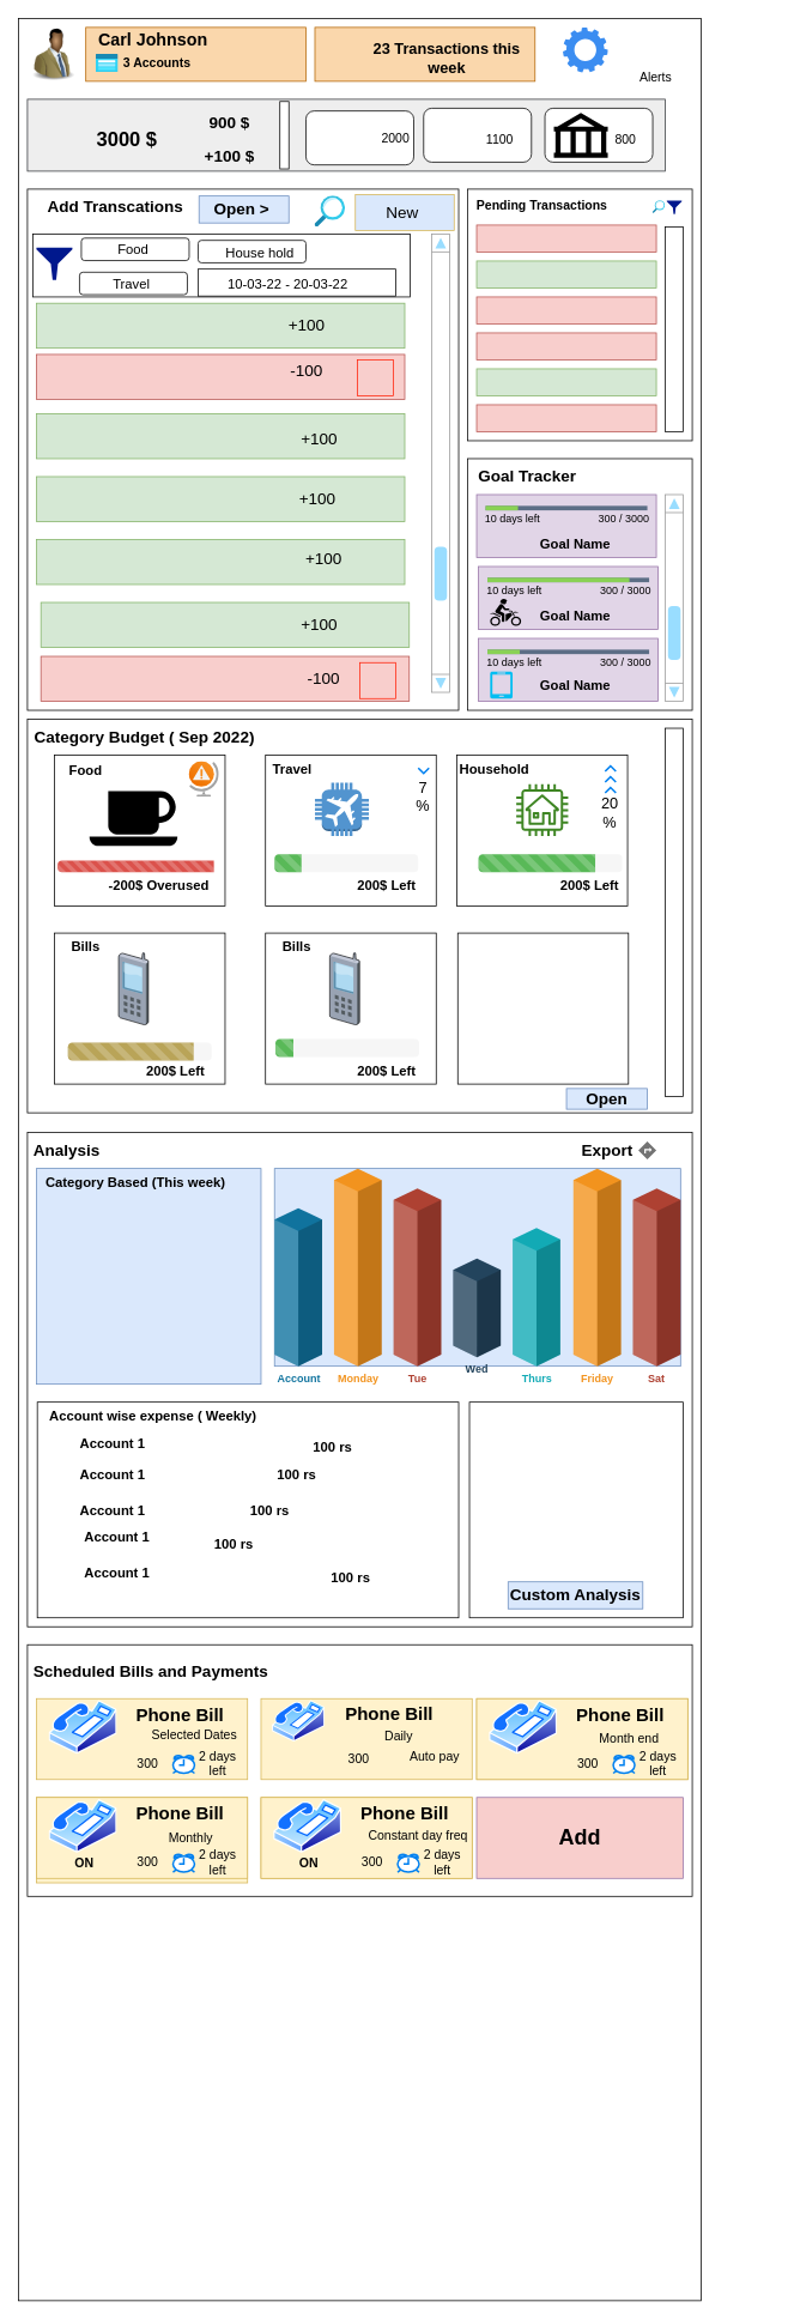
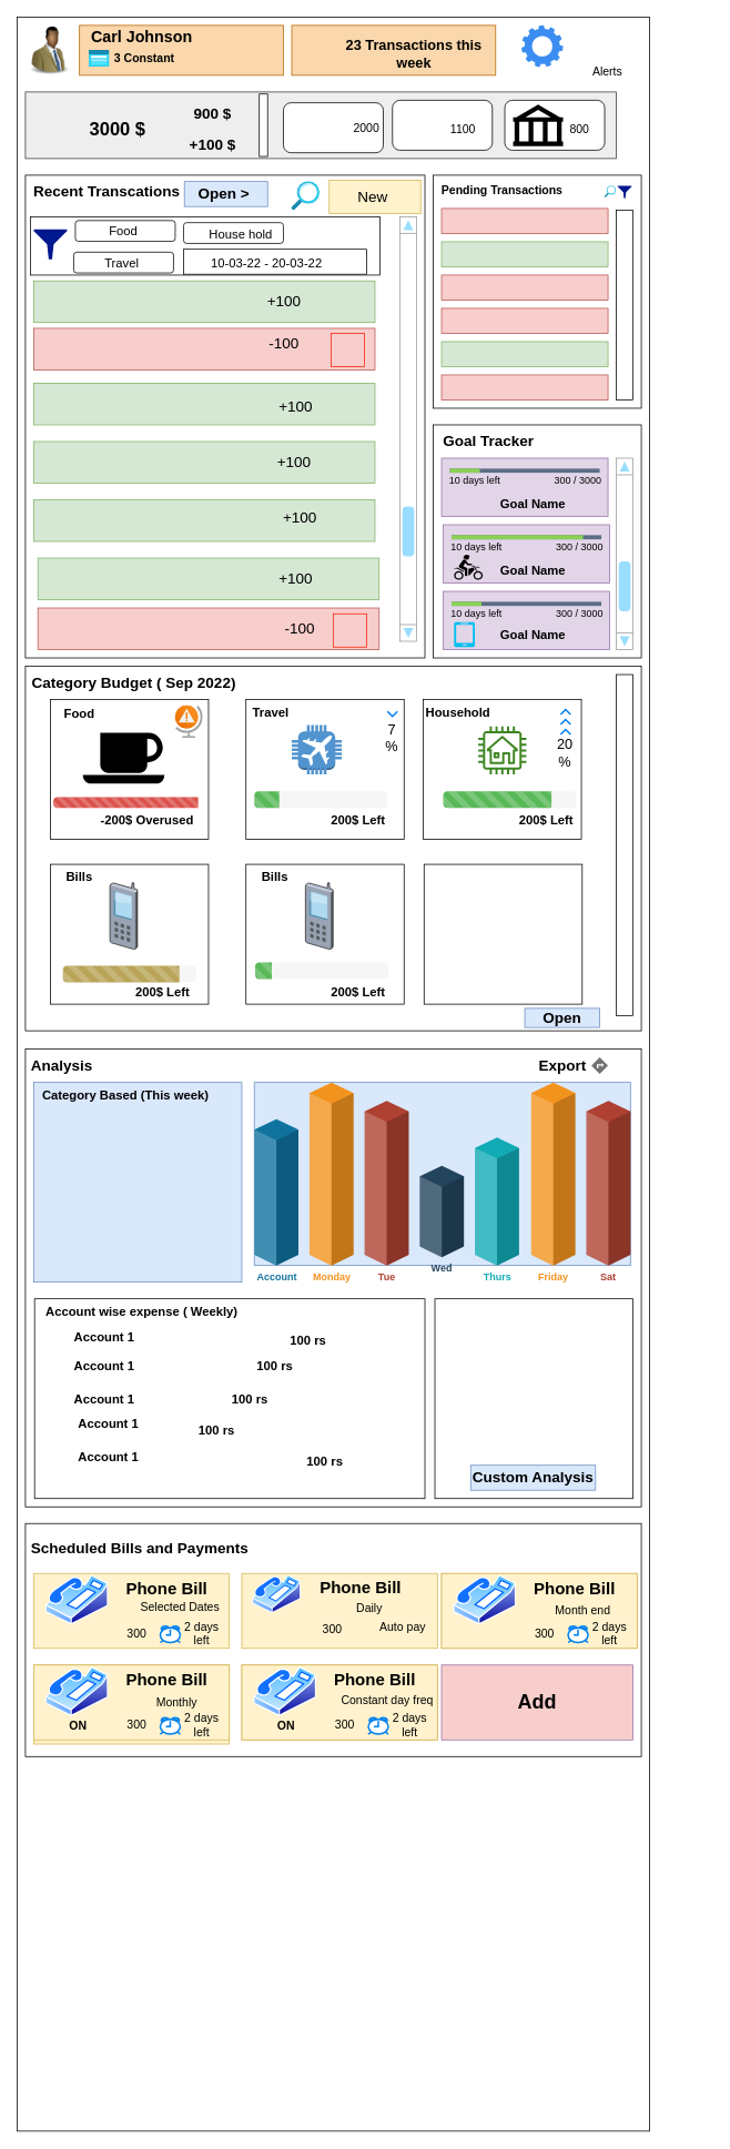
- <mxCell id="232" value="&lt;font size=&quot;1&quot; style=&quot;&quot;&gt;&lt;b style=&quot;font-size: 14px;&quot;&gt;3 Accounts&lt;/b&gt;&lt;/font&gt;" style="text;html=1;strokeColor=none;fillColor=none;align=left;verticalAlign=middle;whiteSpace=wrap;rounded=0;fontSize=14;fontColor=#000000;" vertex="1" parent="1"><mxGeometry x="135" y="55" width="85" height="30" as="geometry" /></mxCell>
+ <mxCell id="232" value="&lt;font size=&quot;1&quot; style=&quot;&quot;&gt;&lt;b style=&quot;font-size: 14px;&quot;&gt;3 Constant&lt;/b&gt;&lt;/font&gt;" style="text;html=1;strokeColor=none;fillColor=none;align=left;verticalAlign=middle;whiteSpace=wrap;rounded=0;fontSize=14;fontColor=#000000;" vertex="1" parent="1"><mxGeometry x="135" y="55" width="85" height="30" as="geometry" /></mxCell>
- <mxCell id="19" value="Add Transcations" style="text;html=1;strokeColor=none;fillColor=none;align=center;verticalAlign=middle;whiteSpace=wrap;rounded=0;fontStyle=1;fontSize=18;" vertex="1" parent="1"><mxGeometry x="23" y="210" width="210" height="40" as="geometry" /></mxCell>
+ <mxCell id="19" value="Recent Transcations" style="text;html=1;strokeColor=none;fillColor=none;align=center;verticalAlign=middle;whiteSpace=wrap;rounded=0;fontStyle=1;fontSize=18;" vertex="1" parent="1"><mxGeometry x="23" y="210" width="210" height="40" as="geometry" /></mxCell>
- <mxCell id="25" value="New&amp;nbsp;" style="rounded=0;whiteSpace=wrap;html=1;strokeColor=#d6b656;fontSize=18;fillColor=#dae8fc;" vertex="1" parent="1"><mxGeometry x="395" y="216" width="110" height="40" as="geometry" /></mxCell>
+ <mxCell id="25" value="New&amp;nbsp;" style="rounded=0;whiteSpace=wrap;html=1;strokeColor=#d6b656;fontSize=18;fillColor=#fff2cc;" vertex="1" parent="1"><mxGeometry x="395" y="216" width="110" height="40" as="geometry" /></mxCell>
